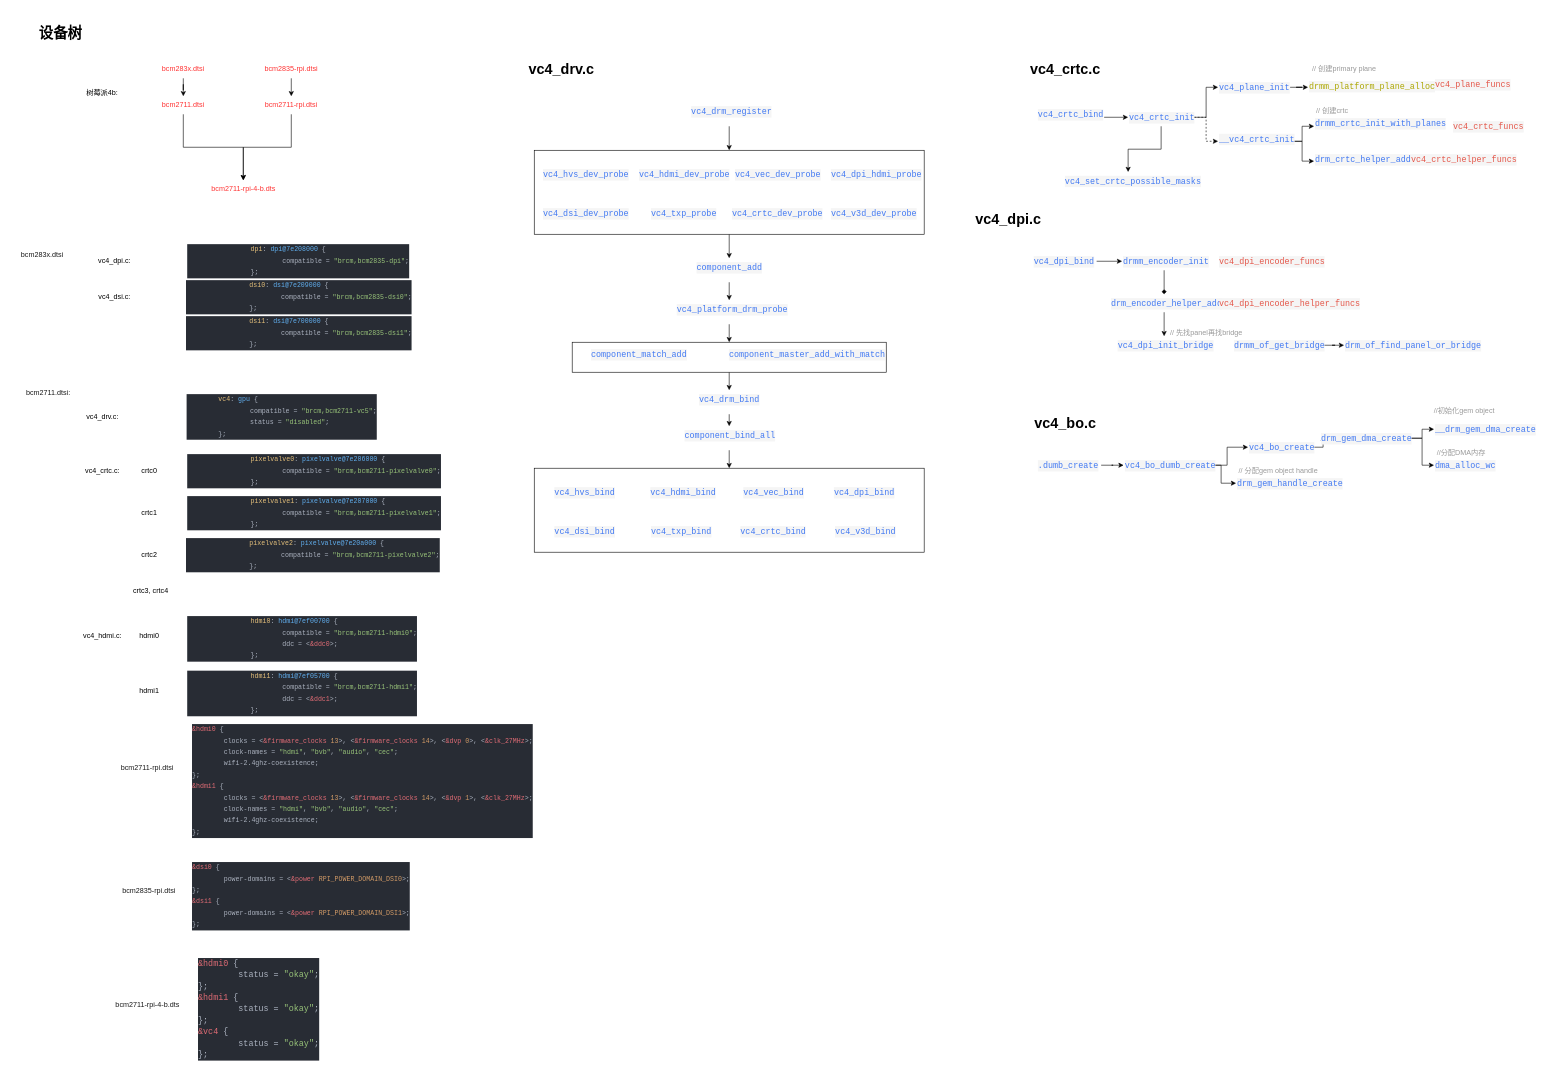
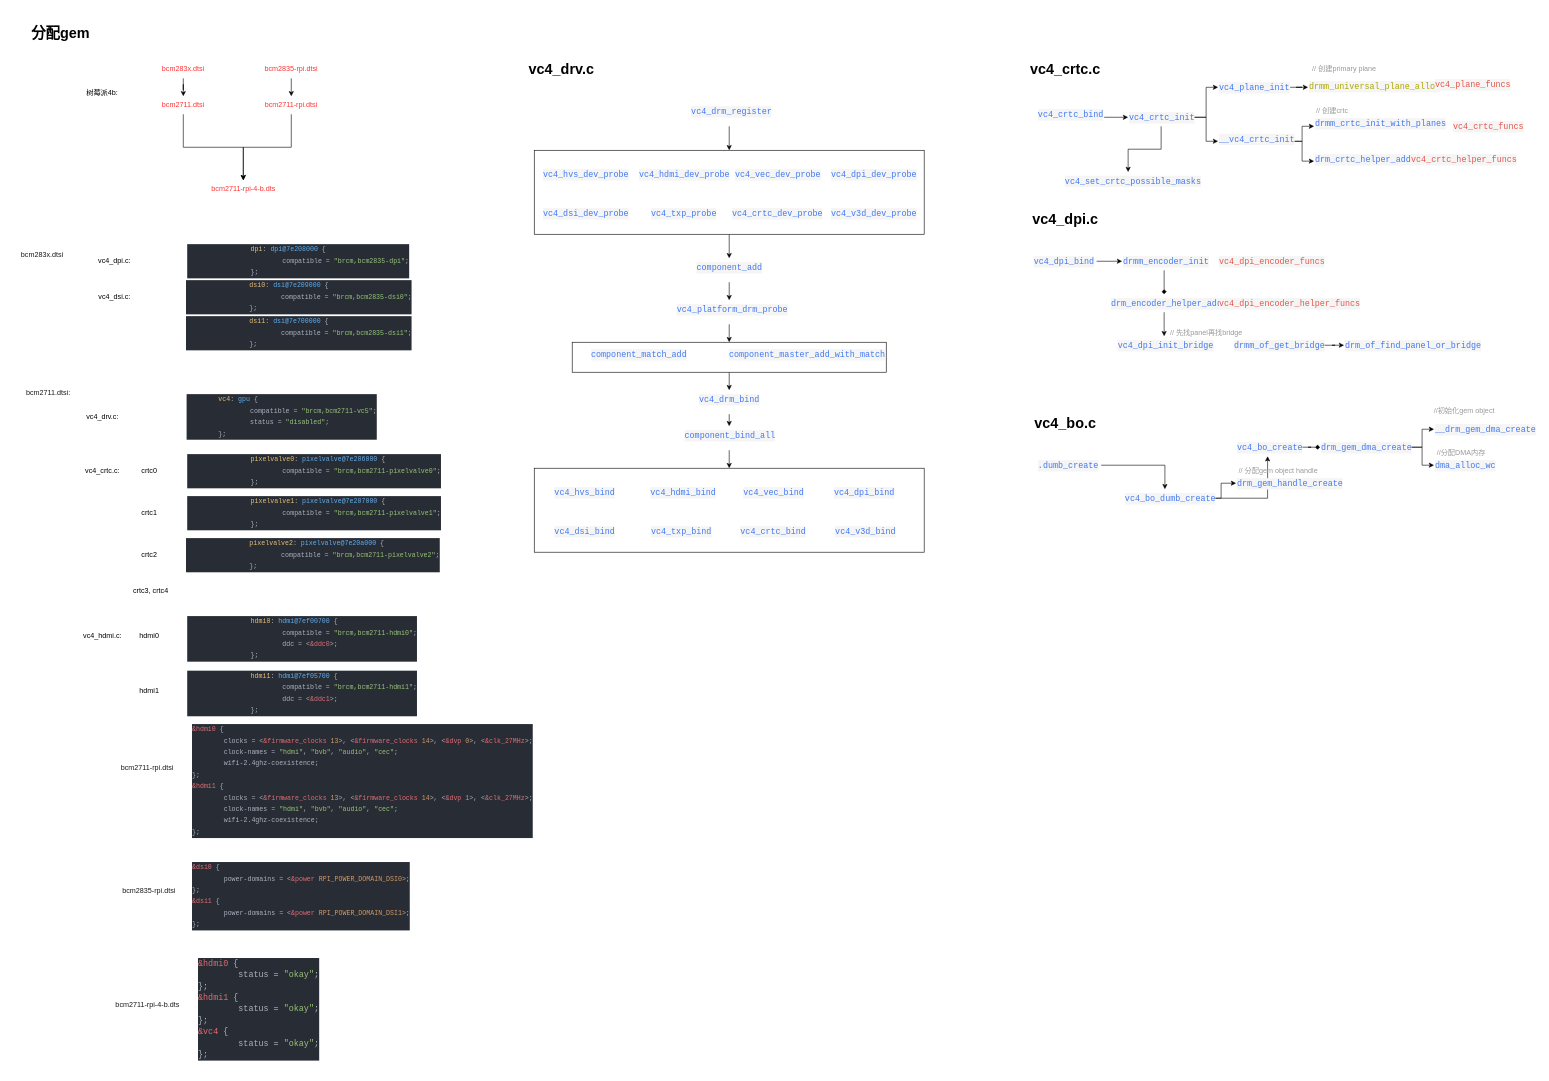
- <mxCell id="73" value="&lt;h1&gt;设备树&lt;/h1&gt;" style="text;html=1;align=center;verticalAlign=middle;resizable=0;points=[];autosize=1;strokeColor=none;fillColor=none;" parent="1" vertex="1"><mxGeometry x="50" y="20" width="100" height="70" as="geometry" /></mxCell>
+ <mxCell id="73" value="&lt;h1&gt;分配gem&lt;/h1&gt;" style="text;html=1;align=center;verticalAlign=middle;resizable=0;points=[];autosize=1;strokeColor=none;fillColor=none;" parent="1" vertex="1"><mxGeometry x="50" y="20" width="100" height="70" as="geometry" /></mxCell>
- <mxCell id="82" value="&lt;div style=&quot;color: #383a42;background-color: #f5f5f5;font-family: Consolas, 'Courier New', monospace;font-weight: normal;font-size: 14px;line-height: 19px;white-space: pre;&quot;&gt;&lt;div&gt;&lt;span style=&quot;color: #aca600;&quot;&gt;drmm_platform_plane_alloc&lt;/span&gt;&lt;/div&gt;&lt;/div&gt;" style="text;whiteSpace=wrap;html=1;" parent="1" vertex="1"><mxGeometry x="2180" y="127.5" width="210" height="35" as="geometry" /></mxCell>
+ <mxCell id="82" value="&lt;div style=&quot;color: #383a42;background-color: #f5f5f5;font-family: Consolas, 'Courier New', monospace;font-weight: normal;font-size: 14px;line-height: 19px;white-space: pre;&quot;&gt;&lt;div&gt;&lt;span style=&quot;color: #aca600;&quot;&gt;drmm_universal_plane_alloc&lt;/span&gt;&lt;/div&gt;&lt;/div&gt;" style="text;whiteSpace=wrap;html=1;" parent="1" vertex="1"><mxGeometry x="2180" y="127.5" width="210" height="35" as="geometry" /></mxCell>
- <mxCell id="77" style="edgeStyle=orthogonalEdgeStyle;rounded=0;orthogonalLoop=1;jettySize=auto;html=1;exitX=1;exitY=0.5;exitDx=0;exitDy=0;entryX=0;entryY=0.5;entryDx=0;entryDy=0;dashed=1;" parent="1" source="79" target="85" edge="1"><mxGeometry relative="1" as="geometry" /></mxCell>
+ <mxCell id="77" style="edgeStyle=orthogonalEdgeStyle;rounded=0;orthogonalLoop=1;jettySize=auto;html=1;exitX=1;exitY=0.5;exitDx=0;exitDy=0;entryX=0;entryY=0.5;entryDx=0;entryDy=0;" parent="1" source="79" target="85" edge="1"><mxGeometry relative="1" as="geometry" /></mxCell>
- <mxCell id="49" value="&lt;div style=&quot;color: #383a42;background-color: #f5f5f5;font-family: Consolas, 'Courier New', monospace;font-weight: normal;font-size: 14px;line-height: 19px;white-space: pre;&quot;&gt;&lt;div&gt;&lt;span style=&quot;color: #4078f2;&quot;&gt;vc4_dpi_hdmi_probe&lt;/span&gt;&lt;/div&gt;&lt;/div&gt;" style="text;whiteSpace=wrap;html=1;" parent="1" vertex="1"><mxGeometry x="1383" y="275" width="160" height="40" as="geometry" /></mxCell>
+ <mxCell id="49" value="&lt;div style=&quot;color: #383a42;background-color: #f5f5f5;font-family: Consolas, 'Courier New', monospace;font-weight: normal;font-size: 14px;line-height: 19px;white-space: pre;&quot;&gt;&lt;div&gt;&lt;span style=&quot;color: #4078f2;&quot;&gt;vc4_dpi_dev_probe&lt;/span&gt;&lt;/div&gt;&lt;/div&gt;" style="text;whiteSpace=wrap;html=1;" parent="1" vertex="1"><mxGeometry x="1383" y="275" width="160" height="40" as="geometry" /></mxCell>
- <mxCell id="94" value="&lt;h1&gt;vc4_dpi.c&lt;/h1&gt;" style="text;html=1;align=center;verticalAlign=middle;resizable=0;points=[];autosize=1;strokeColor=none;fillColor=none;" parent="1" vertex="1"><mxGeometry x="1615" y="330" width="130" height="70" as="geometry" /></mxCell>
+ <mxCell id="94" value="&lt;h1&gt;vc4_dpi.c&lt;/h1&gt;" style="text;html=1;align=center;verticalAlign=middle;resizable=0;points=[];autosize=1;strokeColor=none;fillColor=none;" parent="1" vertex="1"><mxGeometry x="1710" y="330" width="130" height="70" as="geometry" /></mxCell>
- <mxCell id="121" value="&lt;div style=&quot;color: #383a42;background-color: #f5f5f5;font-family: Consolas, 'Courier New', monospace;font-weight: normal;font-size: 14px;line-height: 19px;white-space: pre;&quot;&gt;&lt;div&gt;&lt;span style=&quot;color: #4078f2;&quot;&gt;drm_gem_dma_create&lt;/span&gt;&lt;/div&gt;&lt;/div&gt;" style="text;whiteSpace=wrap;html=1;" vertex="1" parent="1"><mxGeometry x="2200" y="715" width="150" height="30" as="geometry" /></mxCell>
+ <mxCell id="121" value="&lt;div style=&quot;color: #383a42;background-color: #f5f5f5;font-family: Consolas, 'Courier New', monospace;font-weight: normal;font-size: 14px;line-height: 19px;white-space: pre;&quot;&gt;&lt;div&gt;&lt;span style=&quot;color: #4078f2;&quot;&gt;drm_gem_dma_create&lt;/span&gt;&lt;/div&gt;&lt;/div&gt;" style="text;whiteSpace=wrap;html=1;" vertex="1" parent="1"><mxGeometry x="2200" y="730" width="150" height="30" as="geometry" /></mxCell>
- <mxCell id="117" value="&lt;div style=&quot;color: #383a42;background-color: #f5f5f5;font-family: Consolas, 'Courier New', monospace;font-weight: normal;font-size: 14px;line-height: 19px;white-space: pre;&quot;&gt;&lt;div&gt;&lt;span style=&quot;color: #4078f2;&quot;&gt;vc4_bo_create&lt;/span&gt;&lt;/div&gt;&lt;/div&gt;" style="text;whiteSpace=wrap;html=1;" vertex="1" parent="1"><mxGeometry x="2080" y="730" width="105" height="30" as="geometry" /></mxCell>
+ <mxCell id="117" value="&lt;div style=&quot;color: #383a42;background-color: #f5f5f5;font-family: Consolas, 'Courier New', monospace;font-weight: normal;font-size: 14px;line-height: 19px;white-space: pre;&quot;&gt;&lt;div&gt;&lt;span style=&quot;color: #4078f2;&quot;&gt;vc4_bo_create&lt;/span&gt;&lt;/div&gt;&lt;/div&gt;" style="text;whiteSpace=wrap;html=1;" vertex="1" parent="1"><mxGeometry x="2060" y="730" width="105" height="30" as="geometry" /></mxCell>
- <mxCell id="115" value="&lt;div style=&quot;color: #383a42;background-color: #f5f5f5;font-family: Consolas, 'Courier New', monospace;font-weight: normal;font-size: 14px;line-height: 19px;white-space: pre;&quot;&gt;&lt;div&gt;&lt;span style=&quot;color: #4078f2;&quot;&gt;vc4_bo_dumb_create&lt;/span&gt;&lt;/div&gt;&lt;/div&gt;" style="text;whiteSpace=wrap;html=1;" vertex="1" parent="1"><mxGeometry x="1872.5" y="760" width="137.5" height="30" as="geometry" /></mxCell>
+ <mxCell id="115" value="&lt;div style=&quot;color: #383a42;background-color: #f5f5f5;font-family: Consolas, 'Courier New', monospace;font-weight: normal;font-size: 14px;line-height: 19px;white-space: pre;&quot;&gt;&lt;div&gt;&lt;span style=&quot;color: #4078f2;&quot;&gt;vc4_bo_dumb_create&lt;/span&gt;&lt;/div&gt;&lt;/div&gt;" style="text;whiteSpace=wrap;html=1;" vertex="1" parent="1"><mxGeometry x="1872.5" y="815" width="137.5" height="30" as="geometry" /></mxCell>
